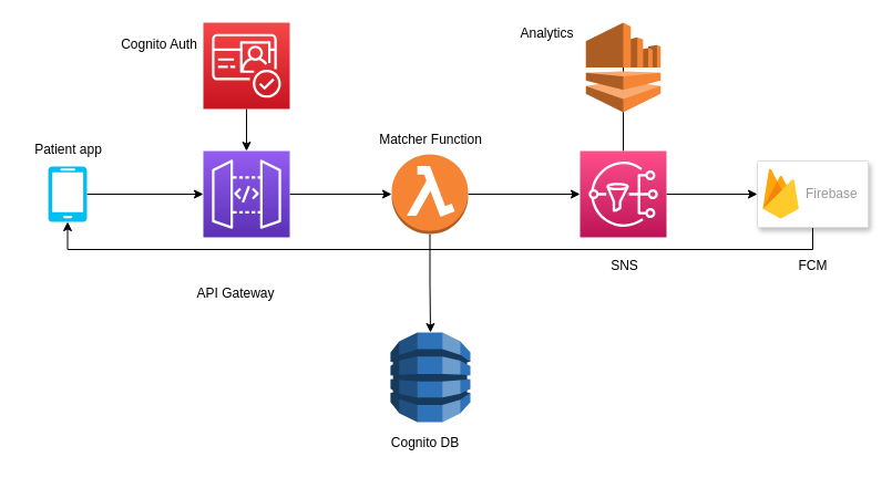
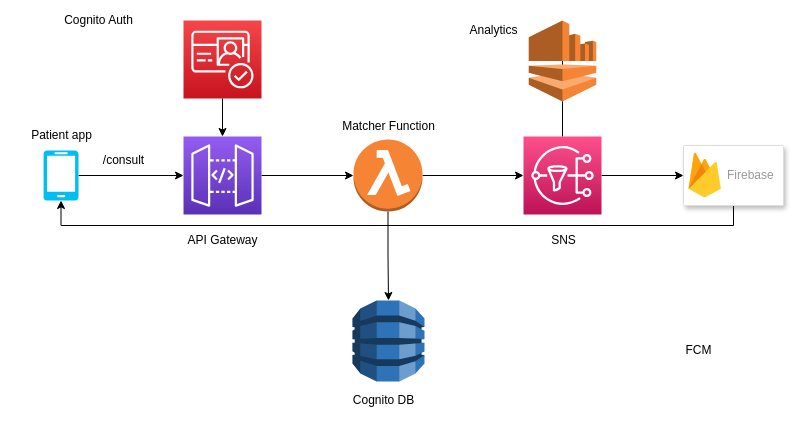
- <mxCell id="19" value="Cognito Auth&lt;br&gt;" style="text;html=1;align=center;verticalAlign=middle;resizable=0;points=[];autosize=1;strokeColor=none;fillColor=none;" vertex="1" parent="1"><mxGeometry x="103" y="30" width="80" height="20" as="geometry" /></mxCell>
+ <mxCell id="19" value="Cognito Auth&lt;br&gt;" style="text;html=1;align=center;verticalAlign=middle;resizable=0;points=[];autosize=1;strokeColor=none;fillColor=none;" vertex="1" parent="1"><mxGeometry x="58" y="10" width="80" height="20" as="geometry" /></mxCell>
+ <mxCell id="27" value="/consult" style="text;html=1;align=center;verticalAlign=middle;resizable=0;points=[];autosize=1;strokeColor=none;fillColor=none;" vertex="1" parent="1"><mxGeometry x="93" y="150" width="60" height="20" as="geometry" /></mxCell>
- <mxCell id="25" value="FCM" style="text;html=1;align=center;verticalAlign=middle;resizable=0;points=[];autosize=1;strokeColor=none;fillColor=none;" vertex="1" parent="1"><mxGeometry x="713" y="230" width="40" height="20" as="geometry" /></mxCell>
+ <mxCell id="25" value="FCM" style="text;html=1;align=center;verticalAlign=middle;resizable=0;points=[];autosize=1;strokeColor=none;fillColor=none;" vertex="1" parent="1"><mxGeometry x="678" y="340" width="40" height="20" as="geometry" /></mxCell>
- <mxCell id="21" value="API Gateway" style="text;html=1;align=center;verticalAlign=middle;resizable=0;points=[];autosize=1;strokeColor=none;fillColor=none;" vertex="1" parent="1"><mxGeometry x="167" y="255" width="90" height="20" as="geometry" /></mxCell>
+ <mxCell id="21" value="API Gateway" style="text;html=1;align=center;verticalAlign=middle;resizable=0;points=[];autosize=1;strokeColor=none;fillColor=none;" vertex="1" parent="1"><mxGeometry x="177" y="230" width="90" height="20" as="geometry" /></mxCell>
